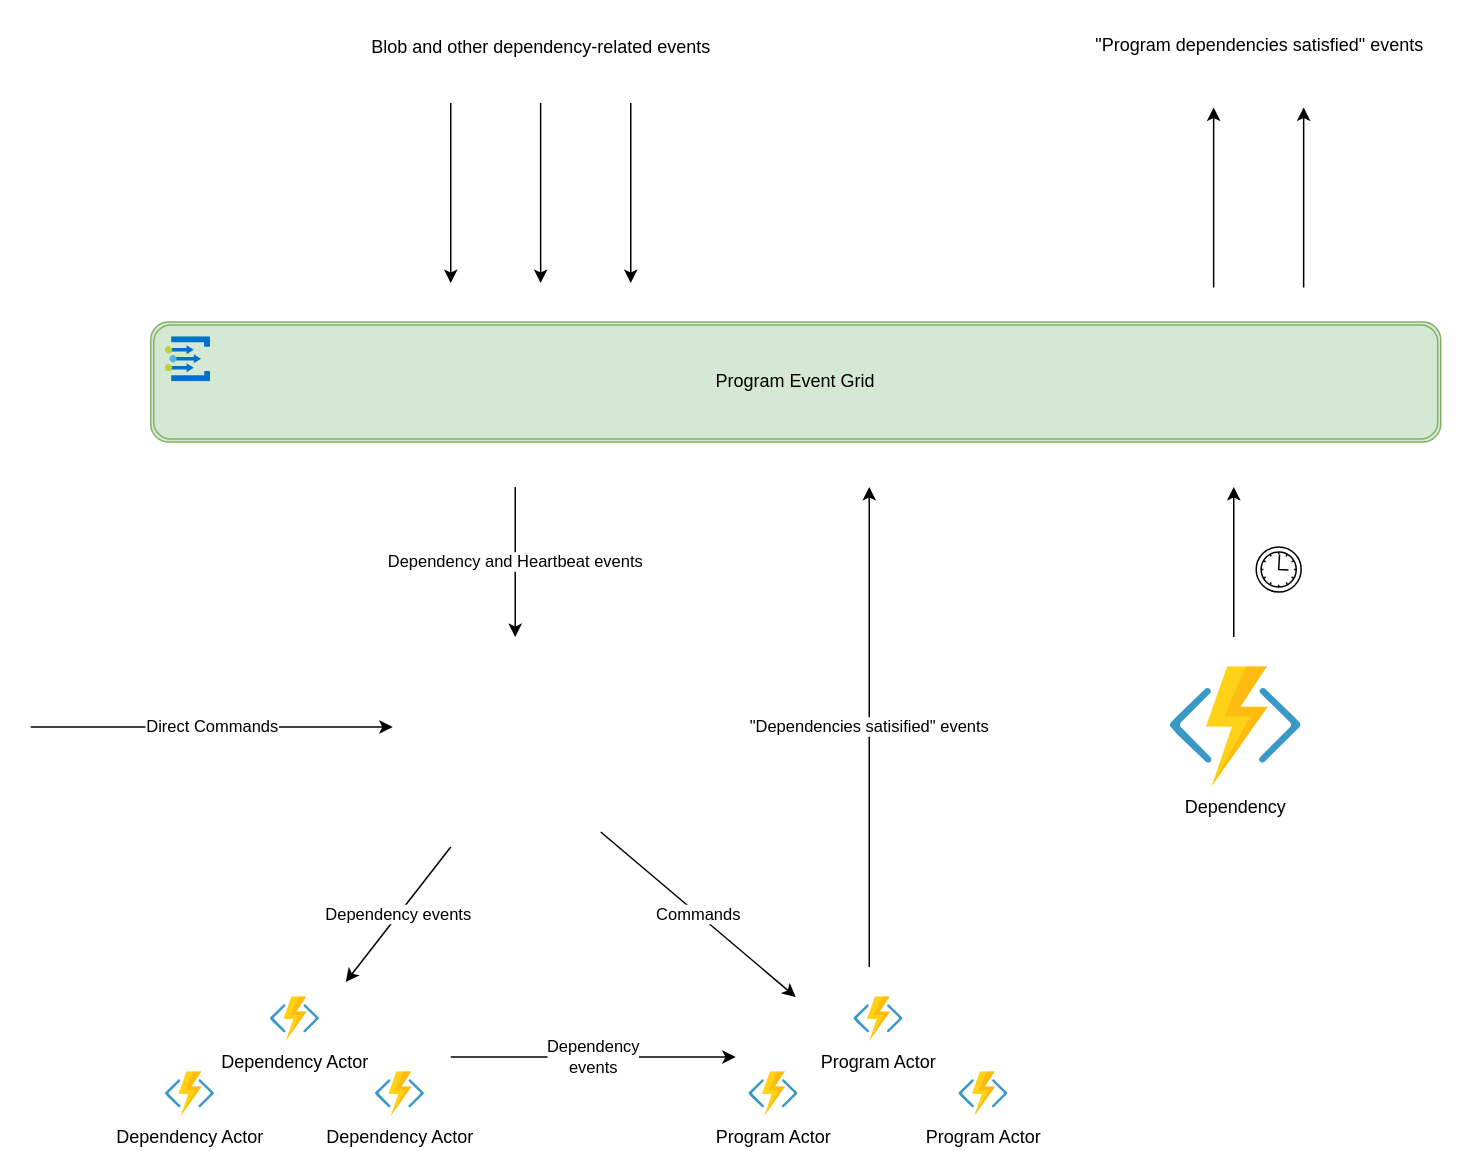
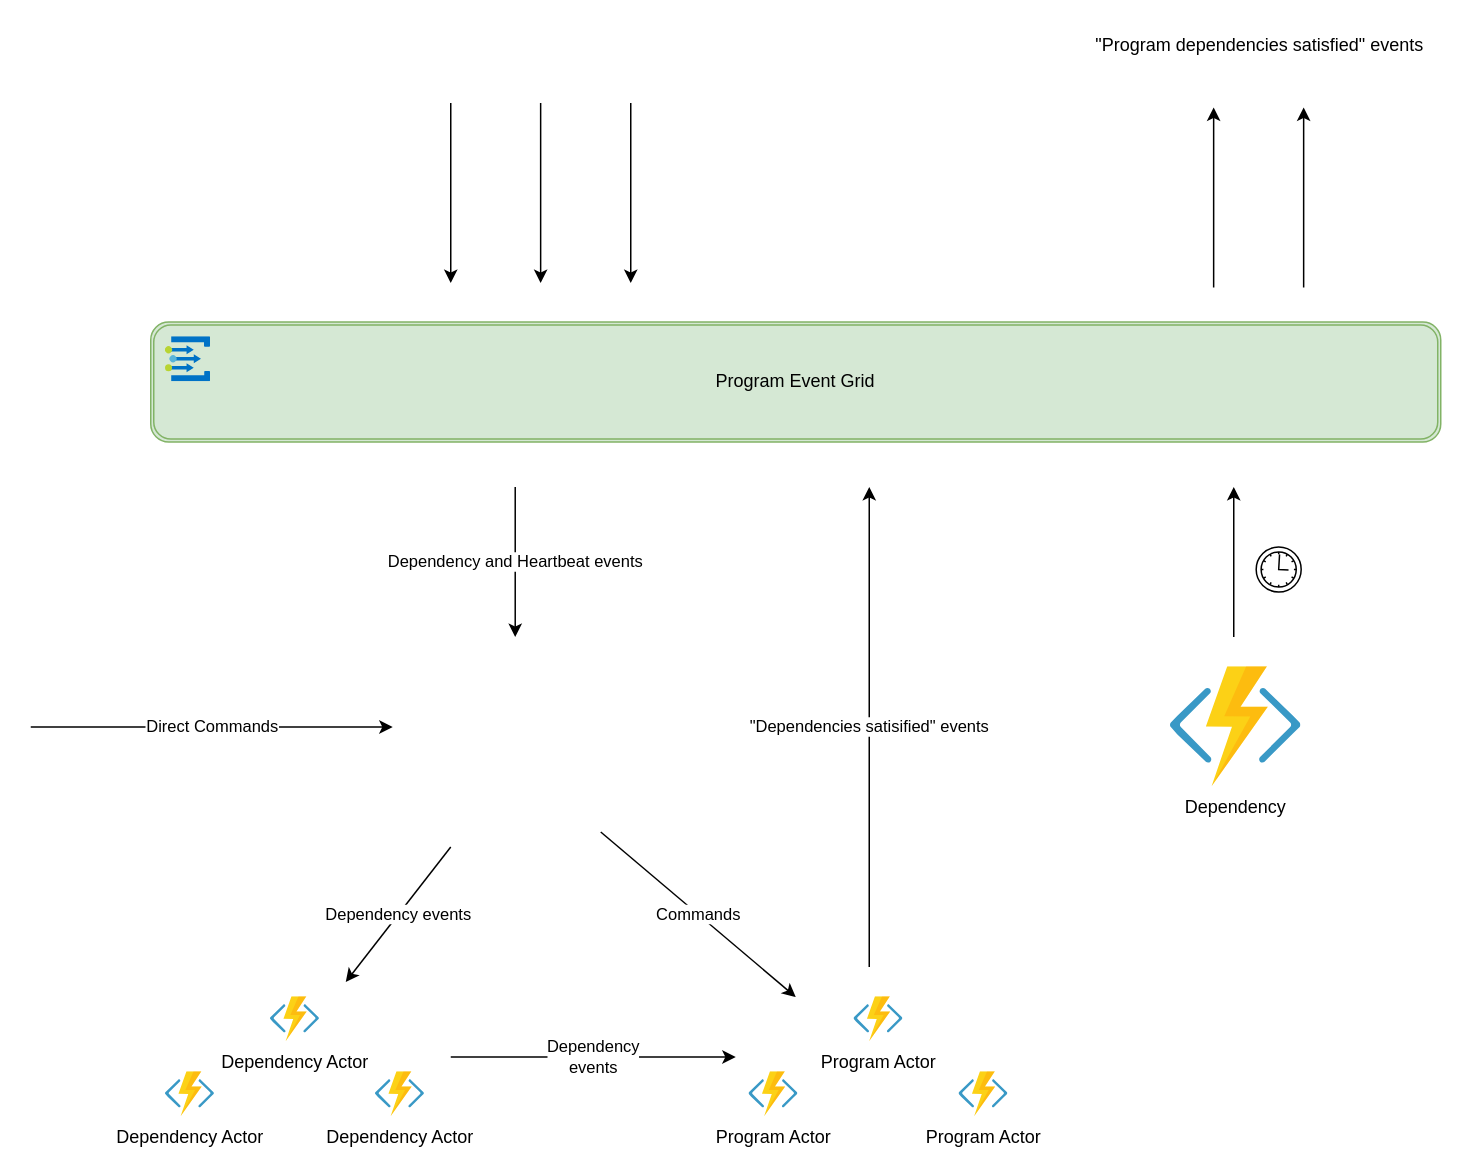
- <mxCell id="19" value="Blob and other dependency-related events" style="text;html=1;align=center;verticalAlign=middle;resizable=0;points=[];;autosize=1;" vertex="1" parent="18"><mxGeometry y="1" width="240" height="20" as="geometry" /></mxCell>
